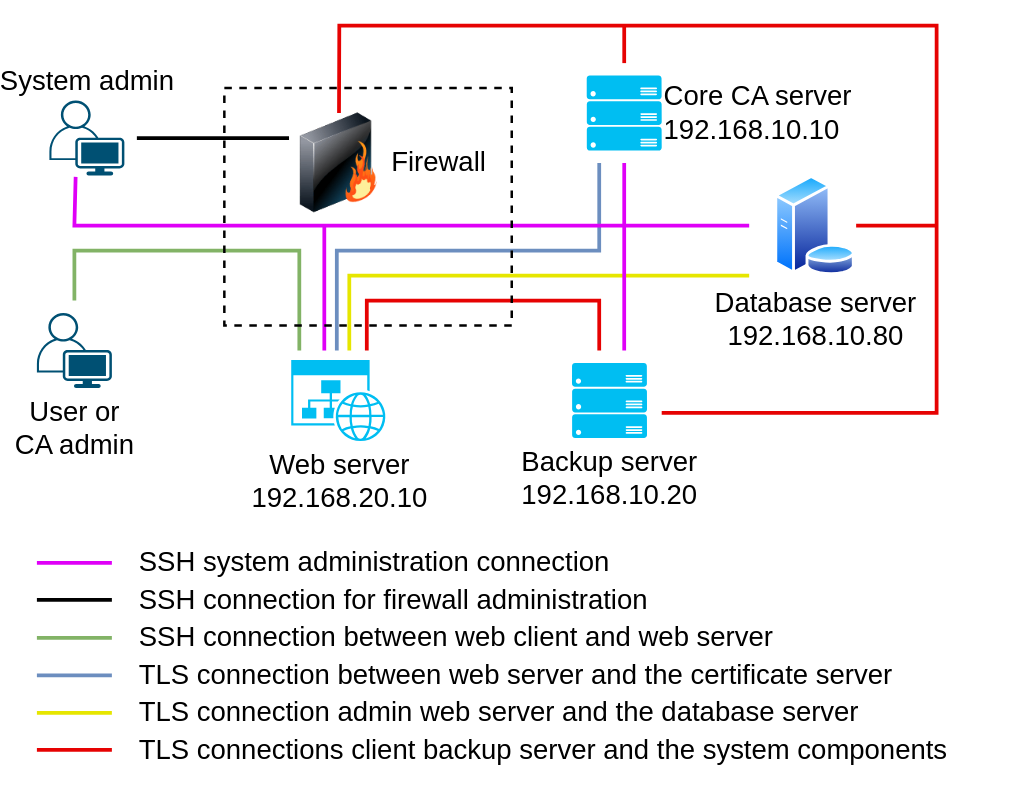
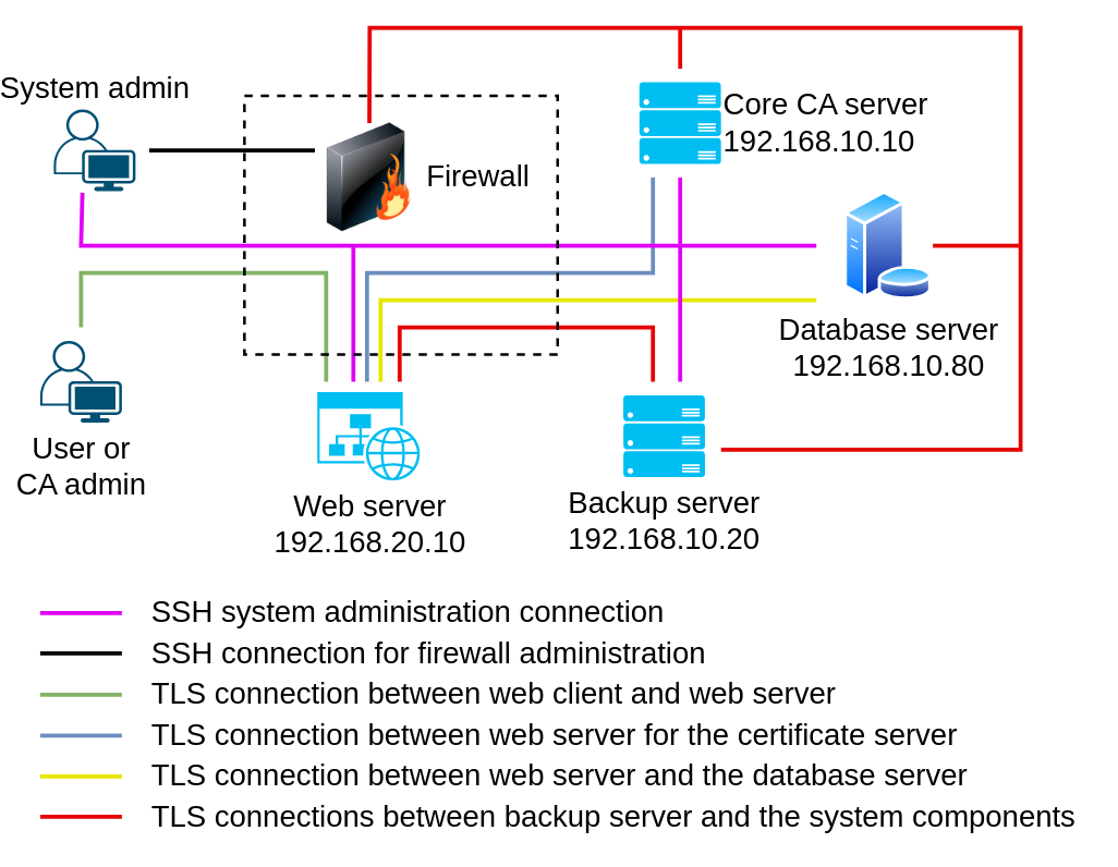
- <mxCell id="22" value="SSH connection between web client and web server" style="text;html=1;align=left;verticalAlign=middle;resizable=0;points=[];autosize=1;strokeColor=none;fillColor=none;fontSize=22;" vertex="1" parent="1"><mxGeometry x="100" y="495" width="520" height="30" as="geometry" /></mxCell>
+ <mxCell id="22" value="TLS connection between web client and web server" style="text;html=1;align=left;verticalAlign=middle;resizable=0;points=[];autosize=1;strokeColor=none;fillColor=none;fontSize=22;" vertex="1" parent="1"><mxGeometry x="100" y="495" width="520" height="30" as="geometry" /></mxCell>
- <mxCell id="24" value="TLS connection between web server and the certificate server" style="text;html=1;align=left;verticalAlign=middle;resizable=0;points=[];autosize=1;strokeColor=none;fillColor=none;fontSize=22;" vertex="1" parent="1"><mxGeometry x="100" y="525" width="620" height="30" as="geometry" /></mxCell>
+ <mxCell id="24" value="TLS connection between web server for the certificate server" style="text;html=1;align=left;verticalAlign=middle;resizable=0;points=[];autosize=1;strokeColor=none;fillColor=none;fontSize=22;" vertex="1" parent="1"><mxGeometry x="100" y="525" width="620" height="30" as="geometry" /></mxCell>
- <mxCell id="26" value="TLS connection admin web server and the database server" style="text;html=1;align=left;verticalAlign=middle;resizable=0;points=[];autosize=1;strokeColor=none;fillColor=none;fontSize=22;" vertex="1" parent="1"><mxGeometry x="100" y="555" width="610" height="30" as="geometry" /></mxCell>
+ <mxCell id="26" value="TLS connection between web server and the database server" style="text;html=1;align=left;verticalAlign=middle;resizable=0;points=[];autosize=1;strokeColor=none;fillColor=none;fontSize=22;" vertex="1" parent="1"><mxGeometry x="100" y="555" width="610" height="30" as="geometry" /></mxCell>
- <mxCell id="29" value="TLS connections client backup server and the system components" style="text;html=1;align=left;verticalAlign=middle;resizable=0;points=[];autosize=1;strokeColor=none;fillColor=none;fontSize=22;" vertex="1" parent="1"><mxGeometry x="100" y="585" width="690" height="30" as="geometry" /></mxCell>
+ <mxCell id="29" value="TLS connections between backup server and the system components" style="text;html=1;align=left;verticalAlign=middle;resizable=0;points=[];autosize=1;strokeColor=none;fillColor=none;fontSize=22;" vertex="1" parent="1"><mxGeometry x="100" y="585" width="690" height="30" as="geometry" /></mxCell>
